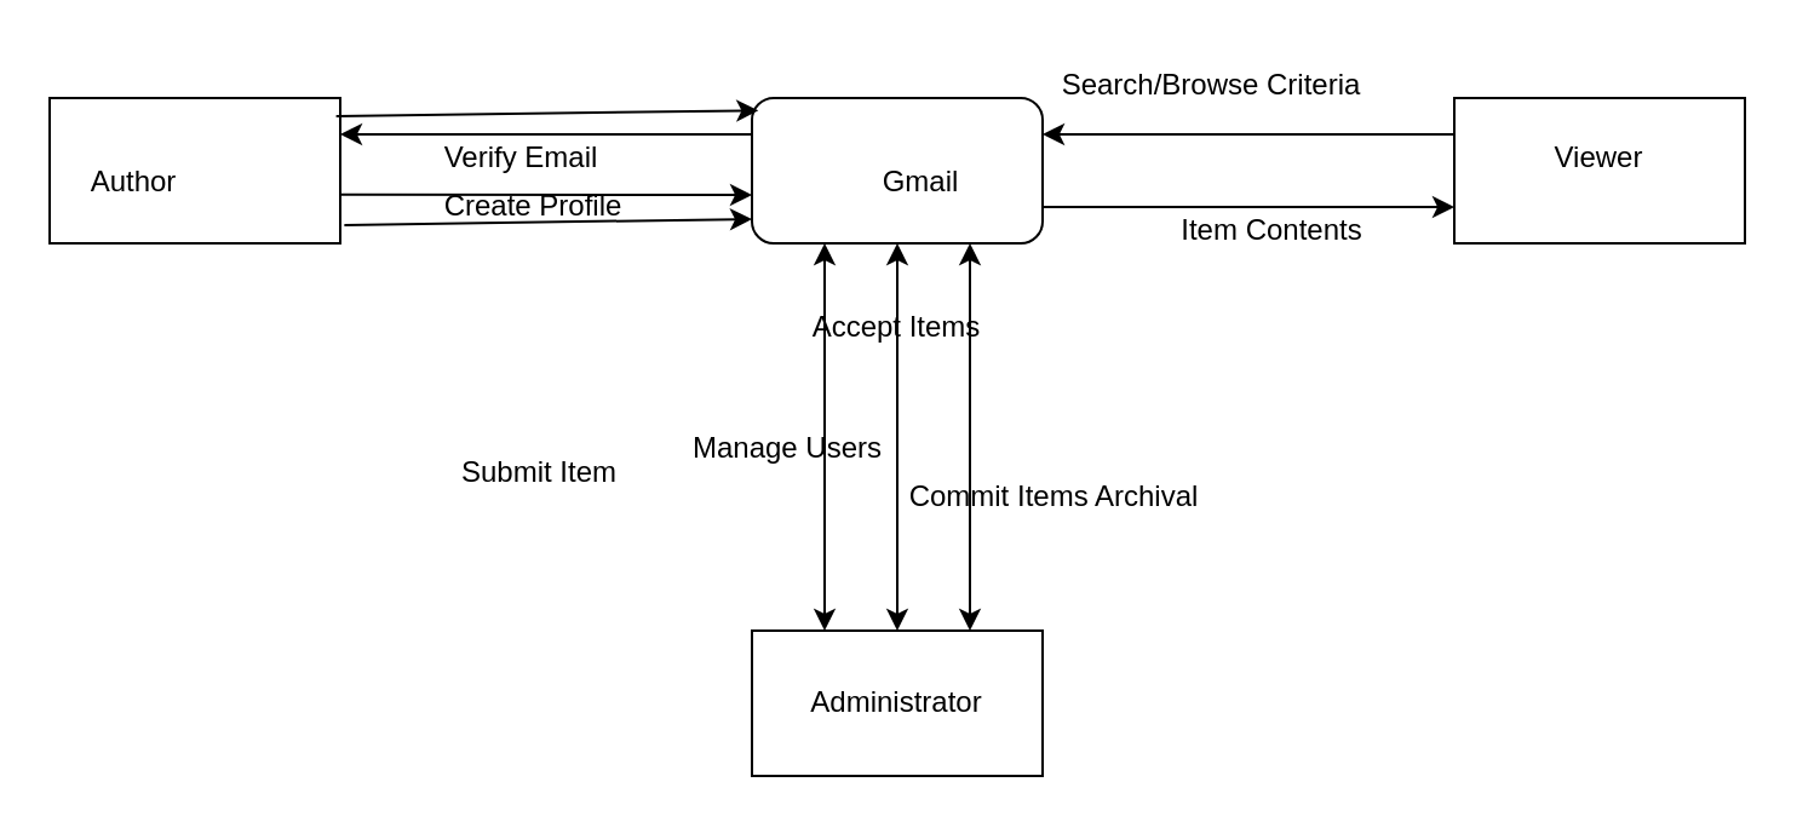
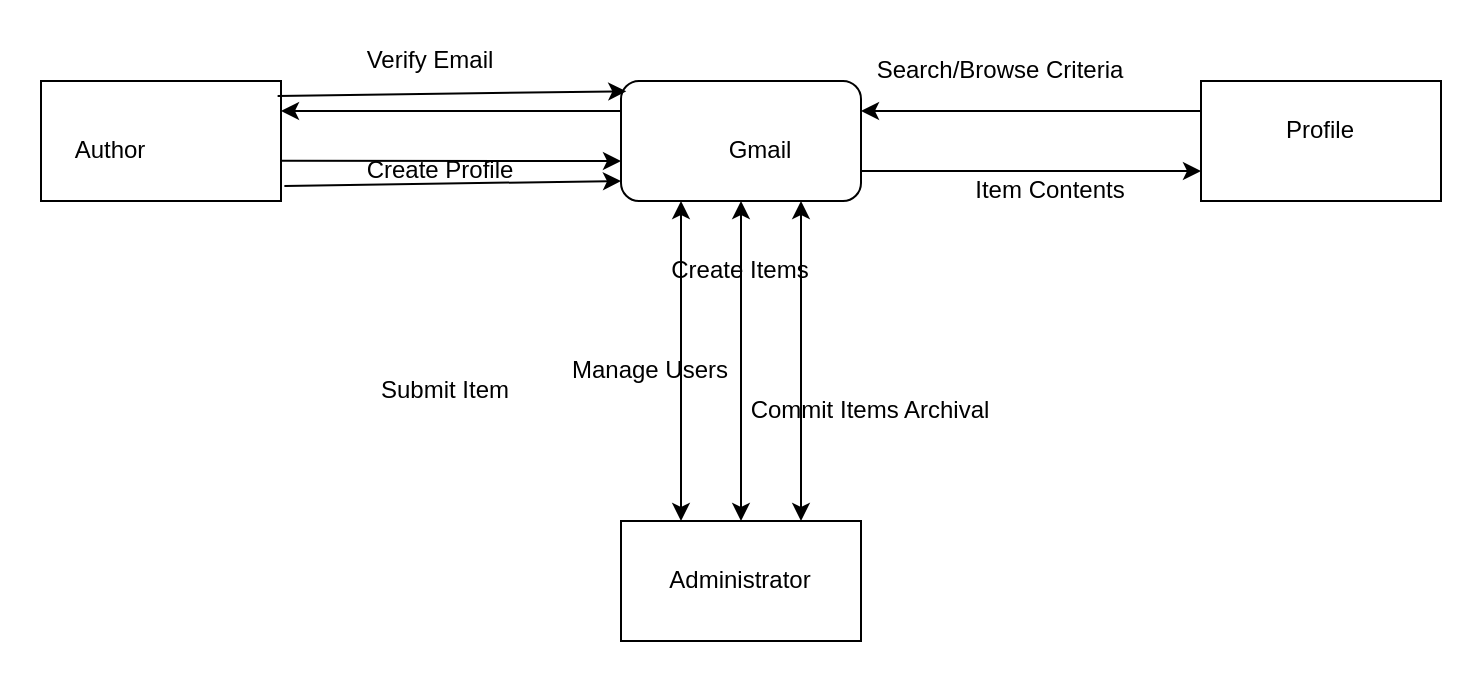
- <mxCell id="15" value="Verify Email" style="text;html=1;align=center;verticalAlign=middle;whiteSpace=wrap;rounded=0;" vertex="1" parent="1"><mxGeometry x="180" y="50" width="70" height="30" as="geometry" /></mxCell>
+ <mxCell id="15" value="Verify Email" style="text;html=1;align=center;verticalAlign=middle;whiteSpace=wrap;rounded=0;" vertex="1" parent="1"><mxGeometry x="180" y="15" width="70" height="30" as="geometry" /></mxCell>
- <mxCell id="26" value="Viewer" style="text;html=1;align=center;verticalAlign=middle;whiteSpace=wrap;rounded=0;" vertex="1" parent="1"><mxGeometry x="630" y="50" width="60" height="30" as="geometry" /></mxCell>
+ <mxCell id="26" value="Profile" style="text;html=1;align=center;verticalAlign=middle;whiteSpace=wrap;rounded=0;" vertex="1" parent="1"><mxGeometry x="630" y="50" width="60" height="30" as="geometry" /></mxCell>
- <mxCell id="21" value="Accept Items" style="text;html=1;align=center;verticalAlign=middle;whiteSpace=wrap;rounded=0;" vertex="1" parent="1"><mxGeometry x="330" y="120" width="80" height="30" as="geometry" /></mxCell>
+ <mxCell id="21" value="Create Items" style="text;html=1;align=center;verticalAlign=middle;whiteSpace=wrap;rounded=0;" vertex="1" parent="1"><mxGeometry x="330" y="120" width="80" height="30" as="geometry" /></mxCell>
